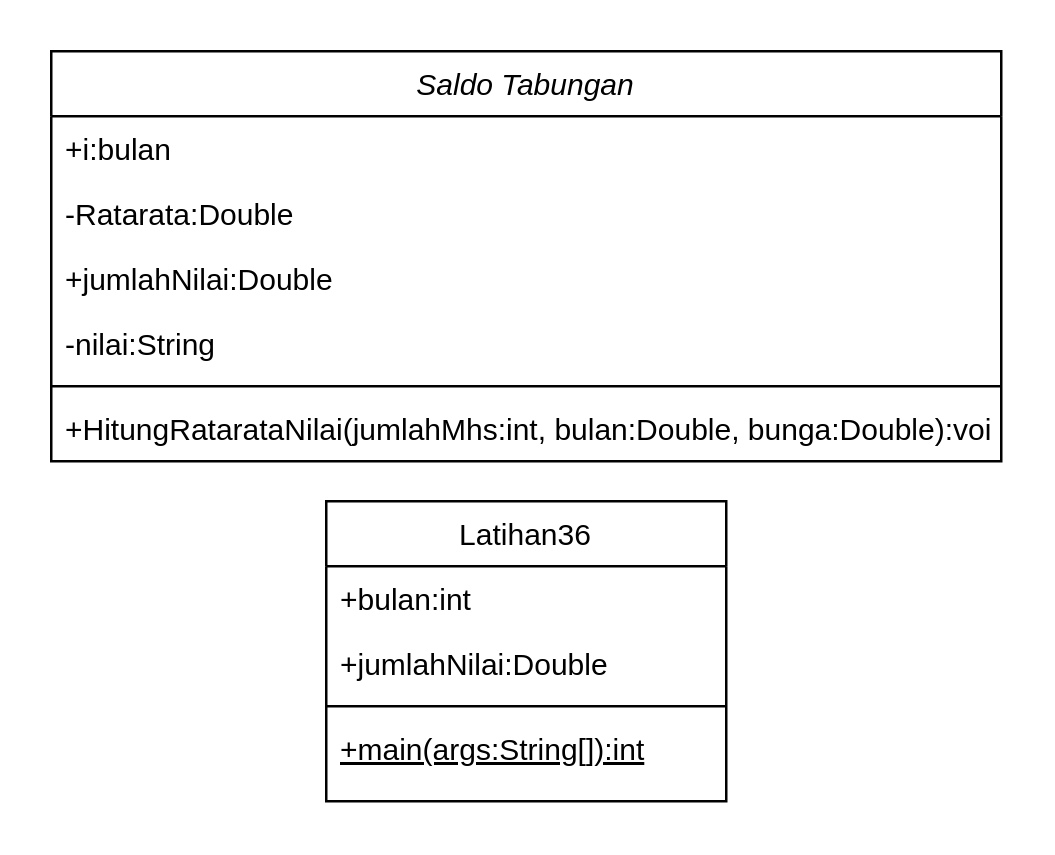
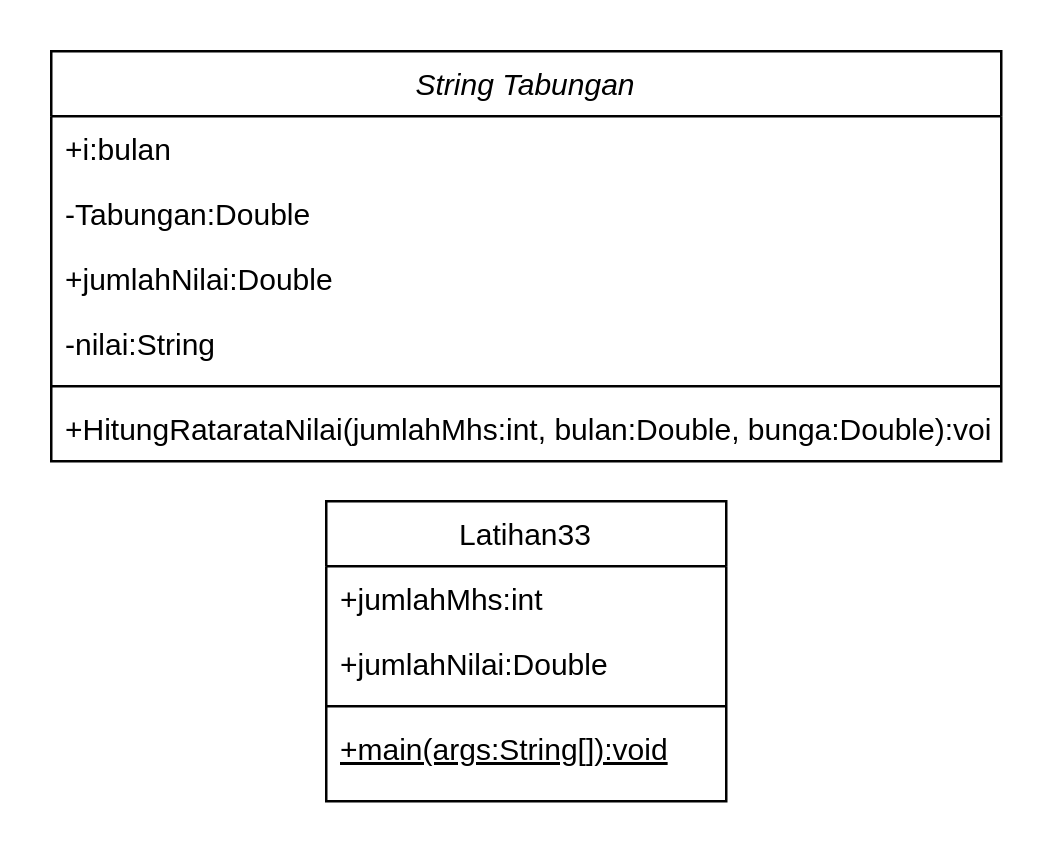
- <mxCell id="2" value="Saldo Tabungan" style="swimlane;fontStyle=2;align=center;verticalAlign=top;childLayout=stackLayout;horizontal=1;startSize=26;horizontalStack=0;resizeParent=1;resizeLast=0;collapsible=1;marginBottom=0;rounded=0;shadow=0;strokeWidth=1;" vertex="1" parent="1"><mxGeometry x="20" y="20" width="380" height="164" as="geometry"><mxRectangle x="230" y="140" width="160" height="26" as="alternateBounds" /></mxGeometry></mxCell>
+ <mxCell id="2" value="String Tabungan" style="swimlane;fontStyle=2;align=center;verticalAlign=top;childLayout=stackLayout;horizontal=1;startSize=26;horizontalStack=0;resizeParent=1;resizeLast=0;collapsible=1;marginBottom=0;rounded=0;shadow=0;strokeWidth=1;" vertex="1" parent="1"><mxGeometry x="20" y="20" width="380" height="164" as="geometry"><mxRectangle x="230" y="140" width="160" height="26" as="alternateBounds" /></mxGeometry></mxCell>
- <mxCell id="4" value="-Ratarata:Double" style="text;align=left;verticalAlign=top;spacingLeft=4;spacingRight=4;overflow=hidden;rotatable=0;points=[[0,0.5],[1,0.5]];portConstraint=eastwest;" vertex="1" parent="2"><mxGeometry y="52" width="380" height="26" as="geometry" /></mxCell>
+ <mxCell id="4" value="-Tabungan:Double" style="text;align=left;verticalAlign=top;spacingLeft=4;spacingRight=4;overflow=hidden;rotatable=0;points=[[0,0.5],[1,0.5]];portConstraint=eastwest;" vertex="1" parent="2"><mxGeometry y="52" width="380" height="26" as="geometry" /></mxCell>
- <mxCell id="9" value="Latihan36" style="swimlane;fontStyle=0;align=center;verticalAlign=top;childLayout=stackLayout;horizontal=1;startSize=26;horizontalStack=0;resizeParent=1;resizeLast=0;collapsible=1;marginBottom=0;rounded=0;shadow=0;strokeWidth=1;" vertex="1" parent="1"><mxGeometry x="130" y="200" width="160" height="120" as="geometry"><mxRectangle x="130" y="380" width="160" height="26" as="alternateBounds" /></mxGeometry></mxCell>
+ <mxCell id="9" value="Latihan33" style="swimlane;fontStyle=0;align=center;verticalAlign=top;childLayout=stackLayout;horizontal=1;startSize=26;horizontalStack=0;resizeParent=1;resizeLast=0;collapsible=1;marginBottom=0;rounded=0;shadow=0;strokeWidth=1;" vertex="1" parent="1"><mxGeometry x="130" y="200" width="160" height="120" as="geometry"><mxRectangle x="130" y="380" width="160" height="26" as="alternateBounds" /></mxGeometry></mxCell>
- <mxCell id="10" value="+bulan:int" style="text;align=left;verticalAlign=top;spacingLeft=4;spacingRight=4;overflow=hidden;rotatable=0;points=[[0,0.5],[1,0.5]];portConstraint=eastwest;rounded=0;shadow=0;html=0;" vertex="1" parent="9"><mxGeometry y="26" width="160" height="26" as="geometry" /></mxCell>
+ <mxCell id="10" value="+jumlahMhs:int" style="text;align=left;verticalAlign=top;spacingLeft=4;spacingRight=4;overflow=hidden;rotatable=0;points=[[0,0.5],[1,0.5]];portConstraint=eastwest;rounded=0;shadow=0;html=0;" vertex="1" parent="9"><mxGeometry y="26" width="160" height="26" as="geometry" /></mxCell>
- <mxCell id="13" value="+main(args:String[]):int" style="text;align=left;verticalAlign=top;spacingLeft=4;spacingRight=4;overflow=hidden;rotatable=0;points=[[0,0.5],[1,0.5]];portConstraint=eastwest;fontStyle=4" vertex="1" parent="9"><mxGeometry y="86" width="160" height="18" as="geometry" /></mxCell>
+ <mxCell id="13" value="+main(args:String[]):void" style="text;align=left;verticalAlign=top;spacingLeft=4;spacingRight=4;overflow=hidden;rotatable=0;points=[[0,0.5],[1,0.5]];portConstraint=eastwest;fontStyle=4" vertex="1" parent="9"><mxGeometry y="86" width="160" height="18" as="geometry" /></mxCell>
